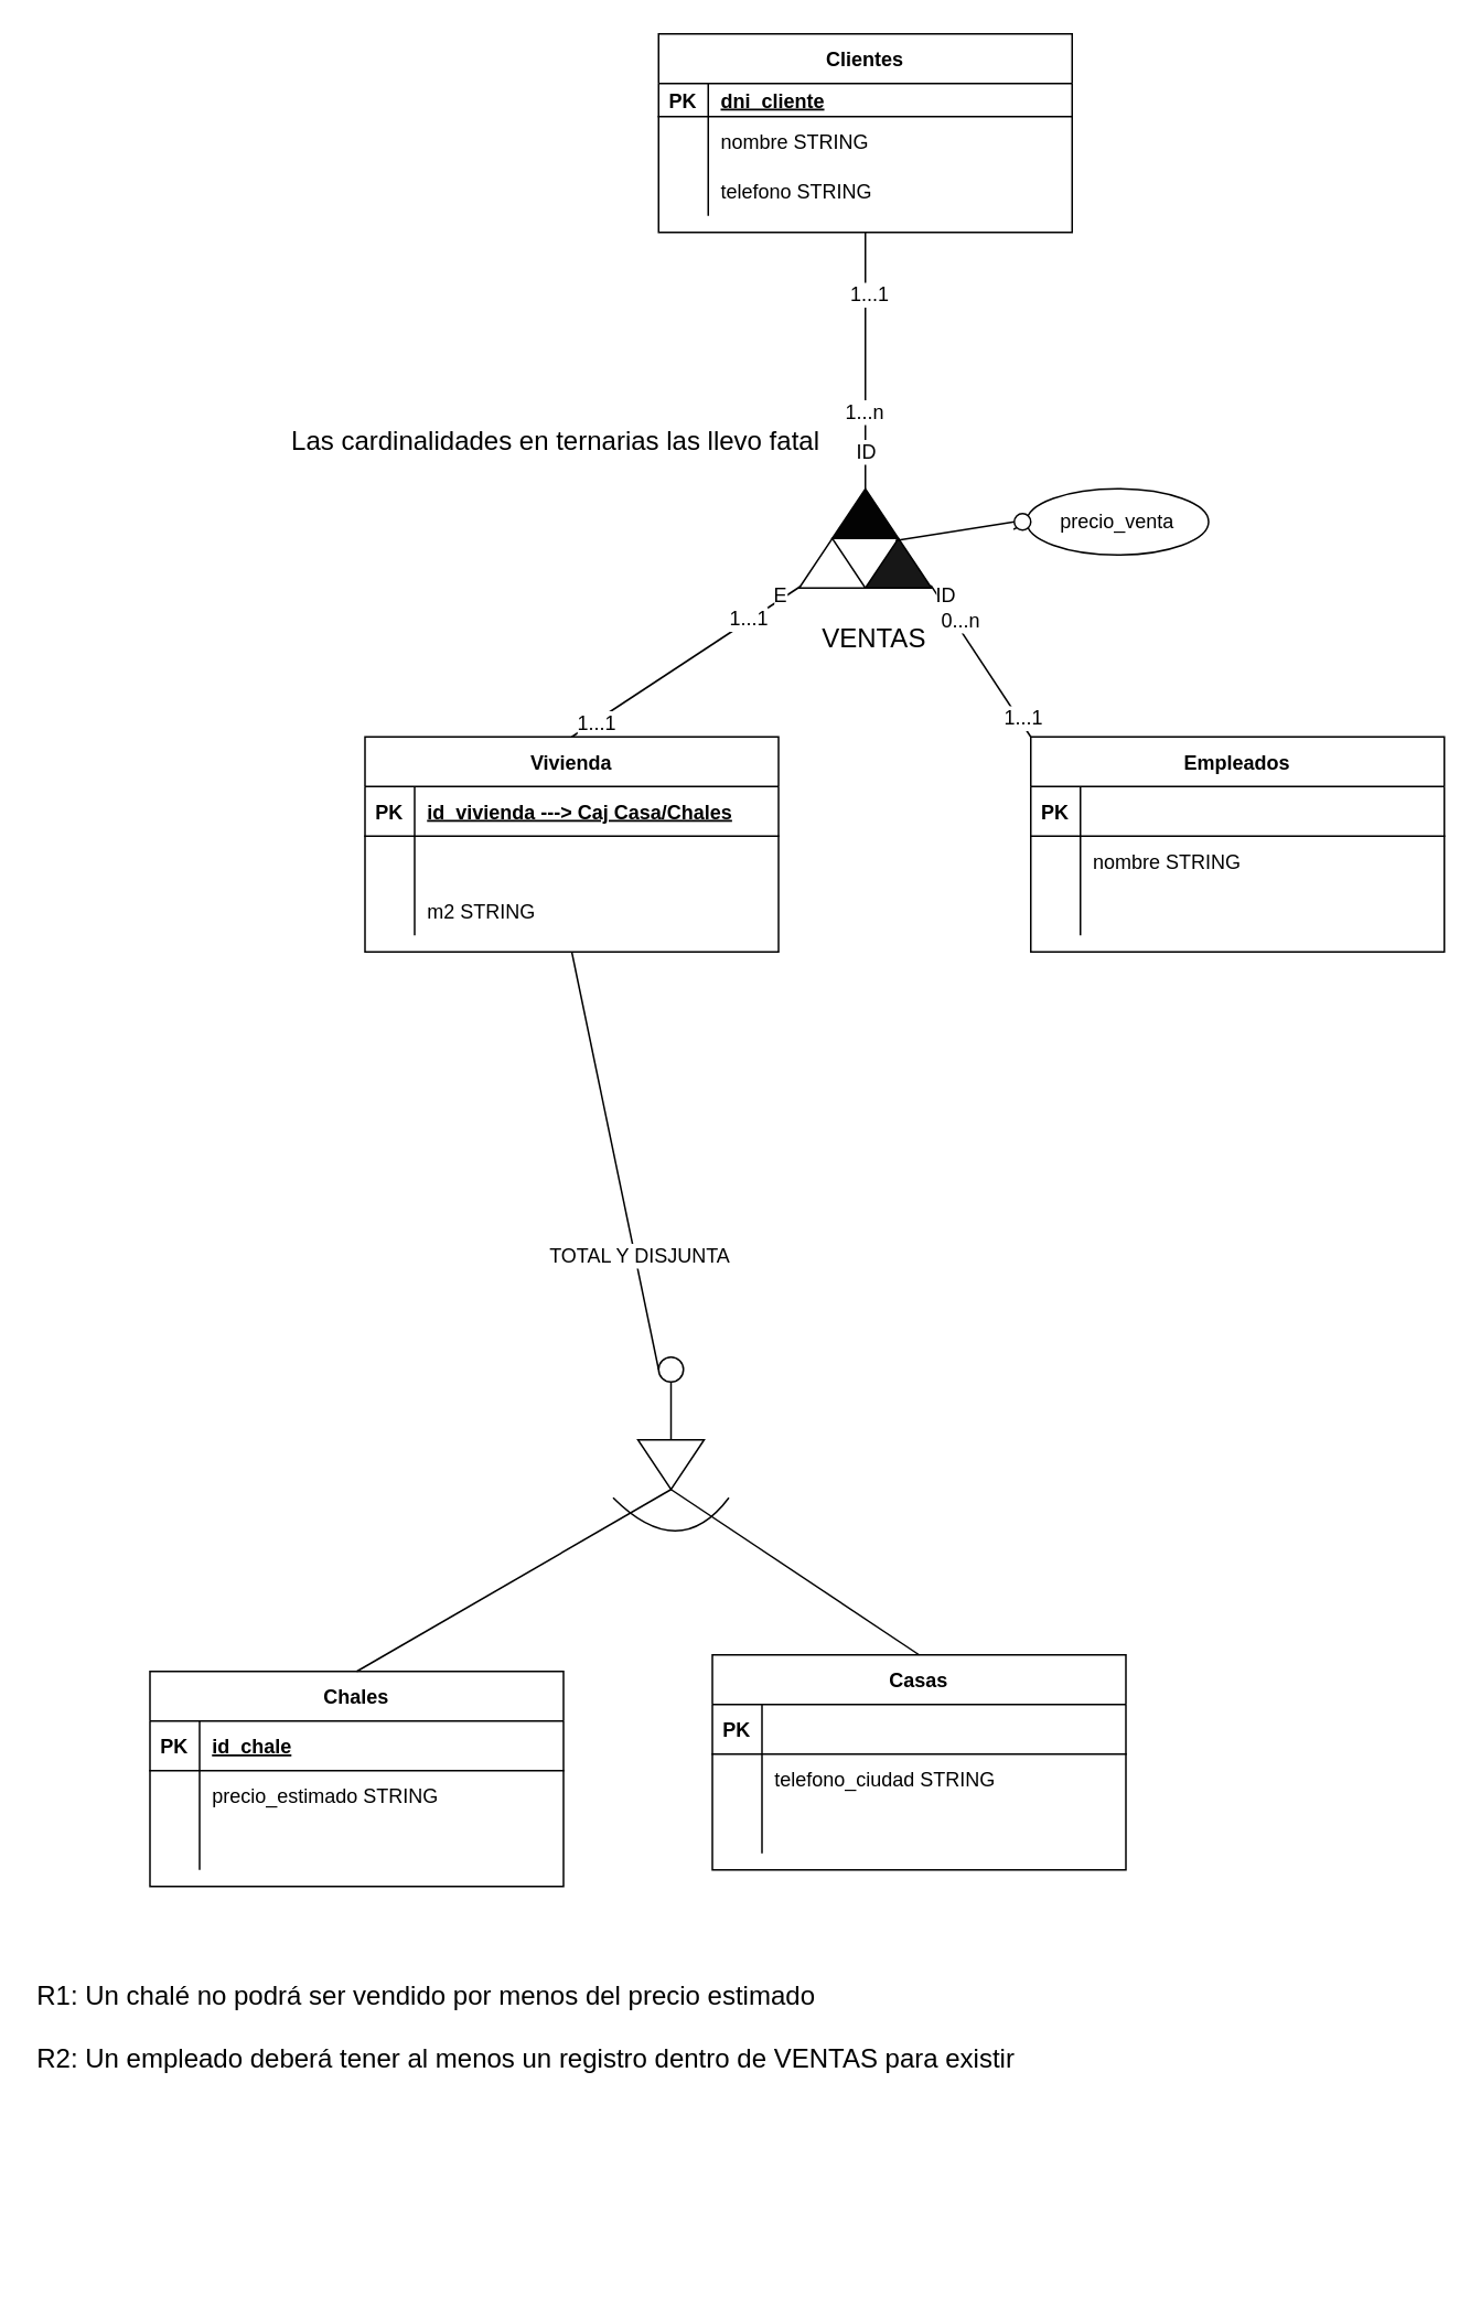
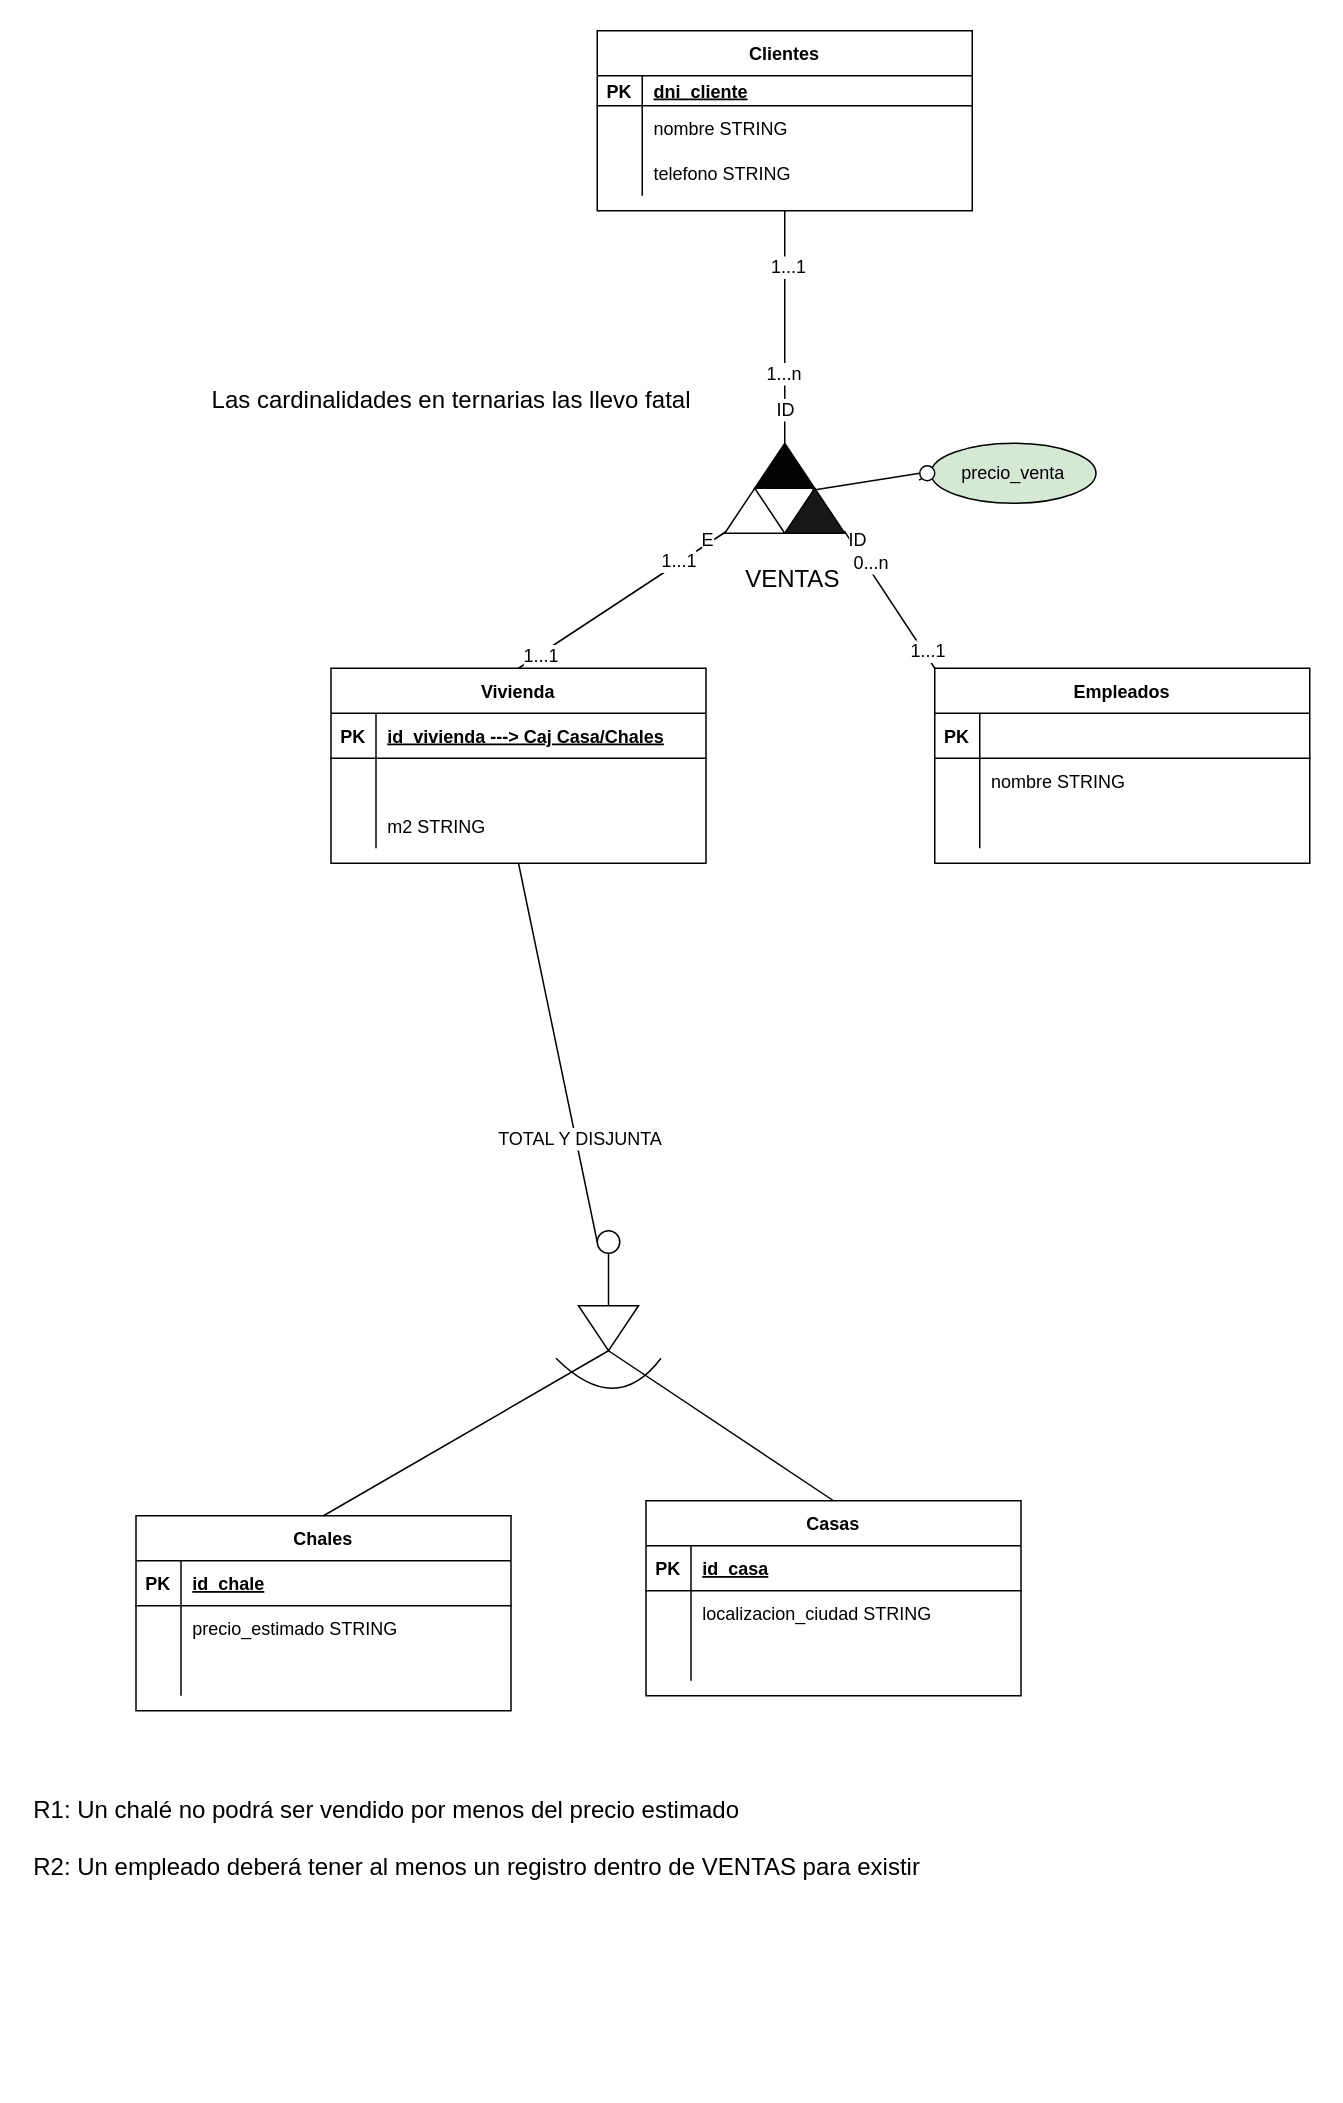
- <mxCell id="81" value="Las cardinalidades en ternarias las llevo fatal" style="text;html=1;align=center;verticalAlign=middle;resizable=0;points=[];autosize=1;strokeColor=none;fillColor=none;fontSize=16;" parent="1" vertex="1"><mxGeometry x="165" y="251" width="340" height="30" as="geometry" /></mxCell>
+ <mxCell id="81" value="Las cardinalidades en ternarias las llevo fatal" style="text;html=1;align=center;verticalAlign=middle;resizable=0;points=[];autosize=1;strokeColor=none;fillColor=none;fontSize=16;" parent="1" vertex="1"><mxGeometry x="130" y="251" width="340" height="30" as="geometry" /></mxCell>
- <mxCell id="73" value="precio_venta" style="ellipse;whiteSpace=wrap;html=1;" parent="1" vertex="1"><mxGeometry x="620" y="295" width="110" height="40" as="geometry" /></mxCell>
+ <mxCell id="73" value="precio_venta" style="ellipse;whiteSpace=wrap;html=1;fillColor=#d5e8d4;" parent="1" vertex="1"><mxGeometry x="620" y="295" width="110" height="40" as="geometry" /></mxCell>
+ <mxCell id="45" value="id_casa" style="shape=partialRectangle;overflow=hidden;connectable=0;fillColor=none;top=0;left=0;bottom=0;right=0;align=left;spacingLeft=6;fontStyle=5;" parent="43" vertex="1"><mxGeometry x="30" width="220" height="30" as="geometry"><mxRectangle width="220" height="30" as="alternateBounds" /></mxGeometry></mxCell>
- <mxCell id="48" value="telefono_ciudad STRING" style="shape=partialRectangle;overflow=hidden;connectable=0;fillColor=none;top=0;left=0;bottom=0;right=0;align=left;spacingLeft=6;" parent="46" vertex="1"><mxGeometry x="30" width="220" height="30" as="geometry"><mxRectangle width="220" height="30" as="alternateBounds" /></mxGeometry></mxCell>
+ <mxCell id="48" value="localizacion_ciudad STRING" style="shape=partialRectangle;overflow=hidden;connectable=0;fillColor=none;top=0;left=0;bottom=0;right=0;align=left;spacingLeft=6;" parent="46" vertex="1"><mxGeometry x="30" width="220" height="30" as="geometry"><mxRectangle width="220" height="30" as="alternateBounds" /></mxGeometry></mxCell>
